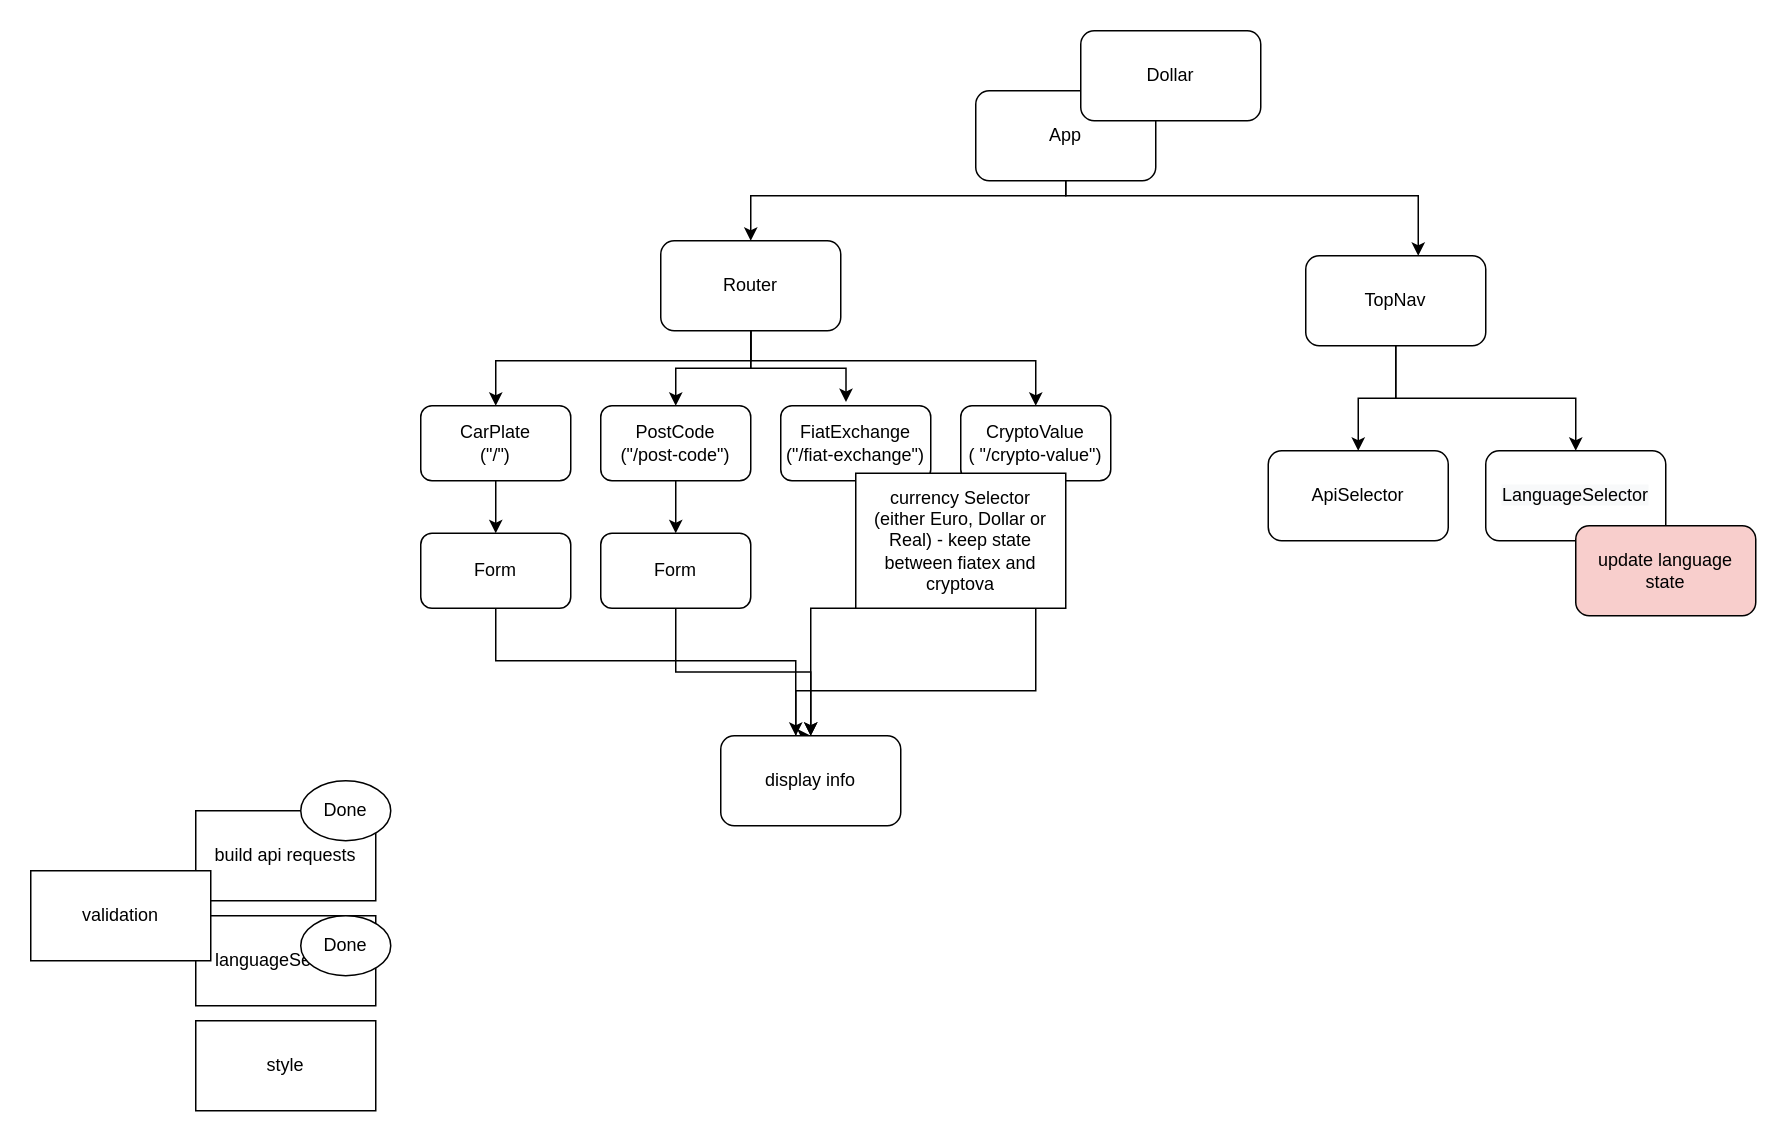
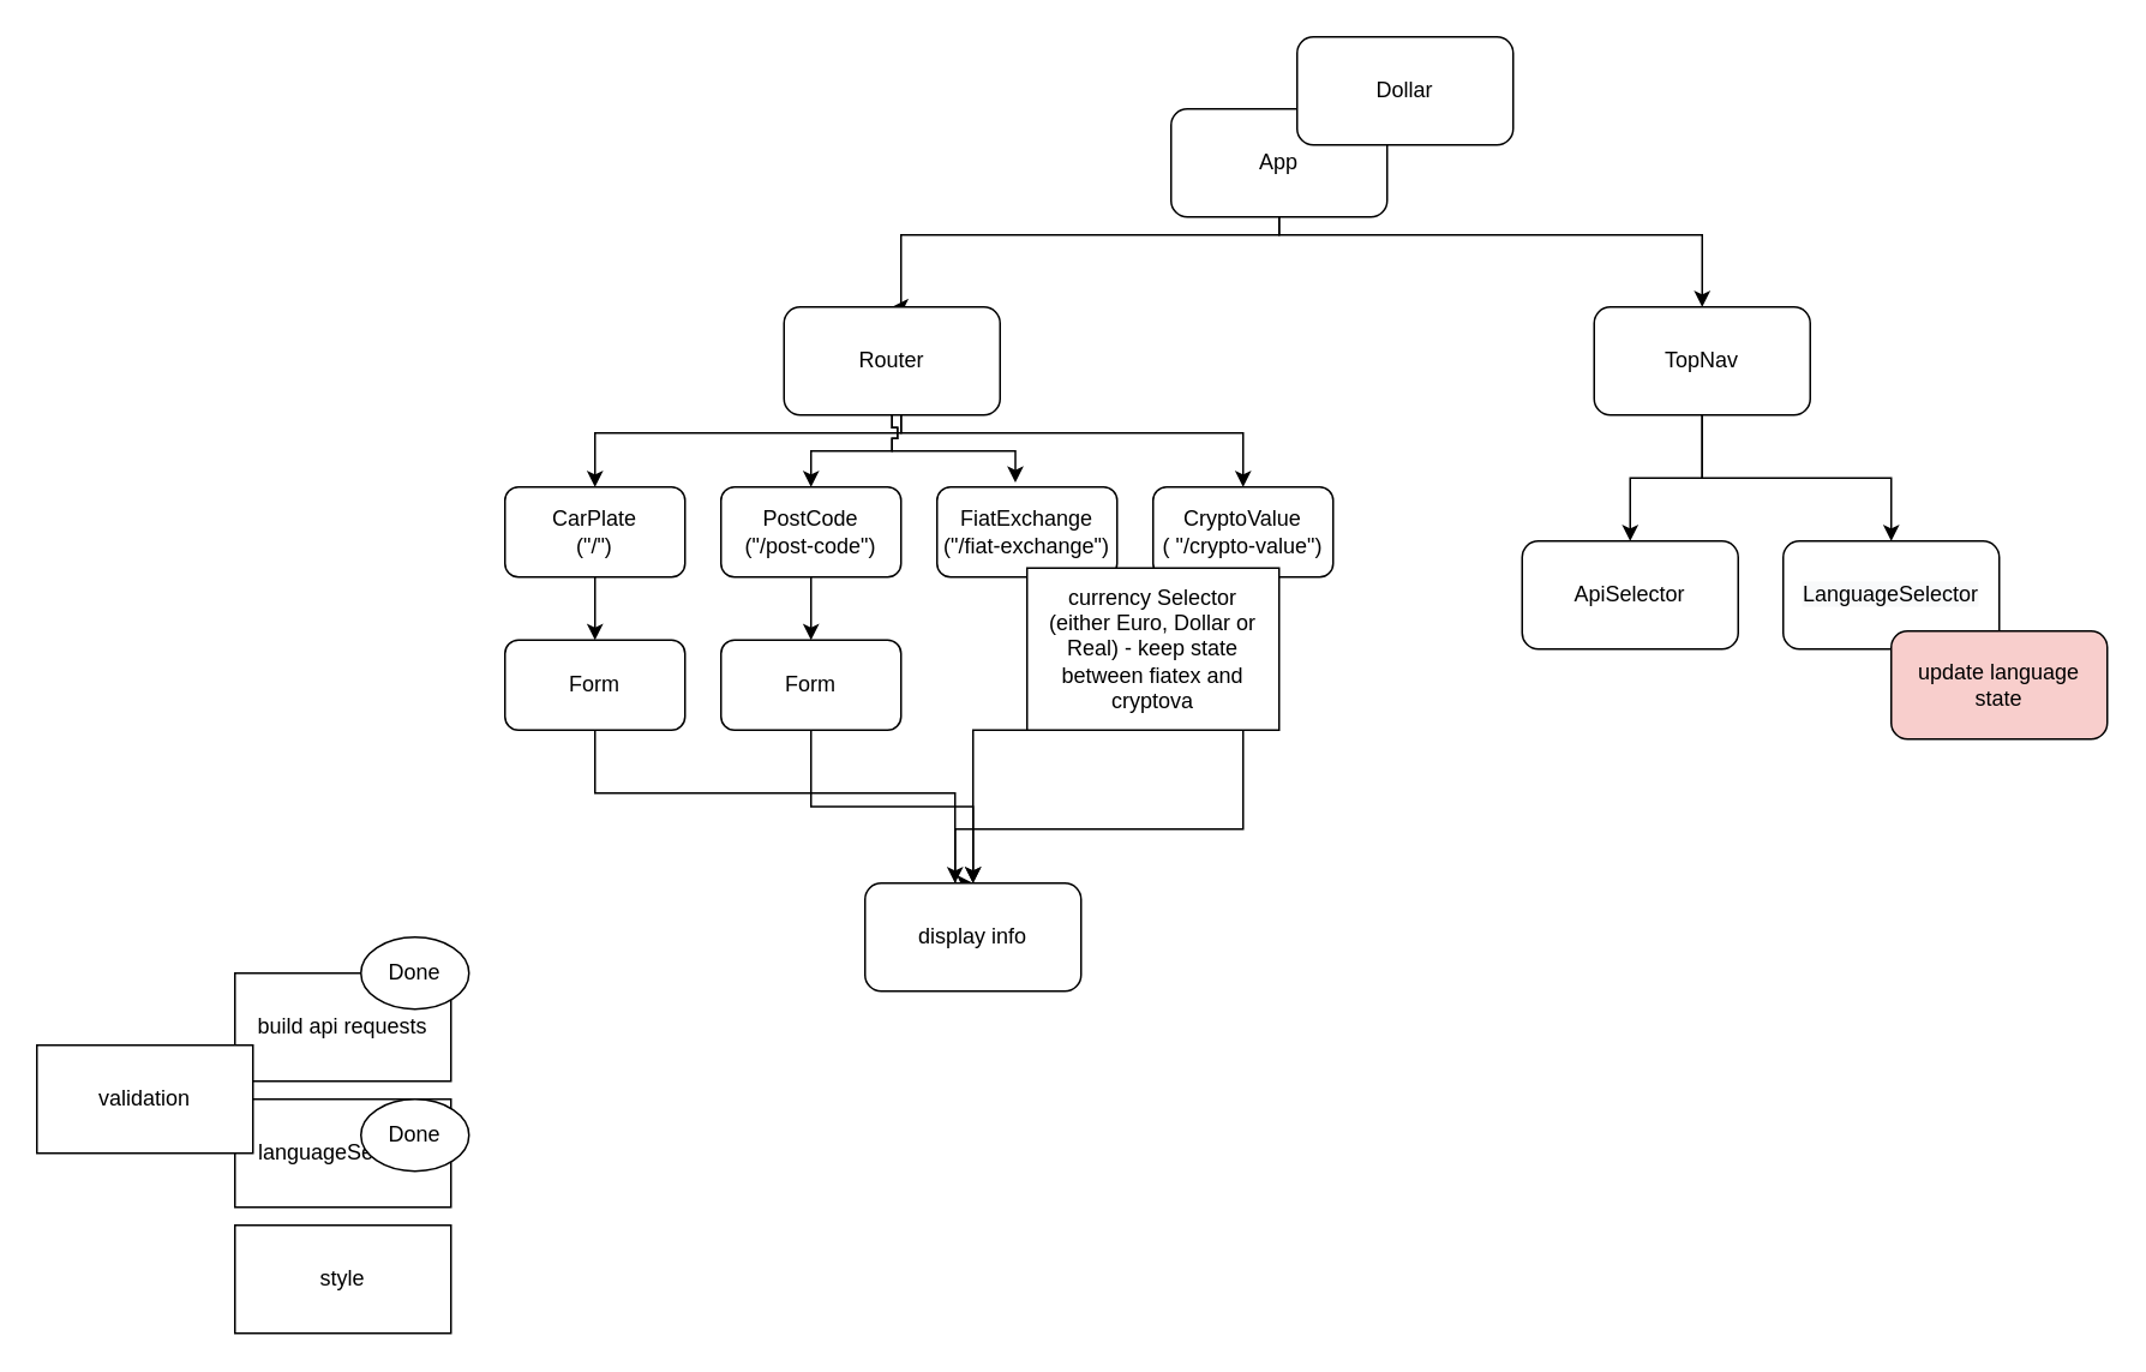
- <mxCell id="9" value="Router" style="rounded=1;whiteSpace=wrap;html=1;" parent="1" vertex="1"><mxGeometry x="440" y="160" width="120" height="60" as="geometry" /></mxCell>
+ <mxCell id="9" value="Router" style="rounded=1;whiteSpace=wrap;html=1;" parent="1" vertex="1"><mxGeometry x="435" y="170" width="120" height="60" as="geometry" /></mxCell>
- <mxCell id="12" value="TopNav" style="rounded=1;whiteSpace=wrap;html=1;" parent="1" vertex="1"><mxGeometry x="870" y="170" width="120" height="60" as="geometry" /></mxCell>
+ <mxCell id="12" value="TopNav" style="rounded=1;whiteSpace=wrap;html=1;" parent="1" vertex="1"><mxGeometry x="885" y="170" width="120" height="60" as="geometry" /></mxCell>
